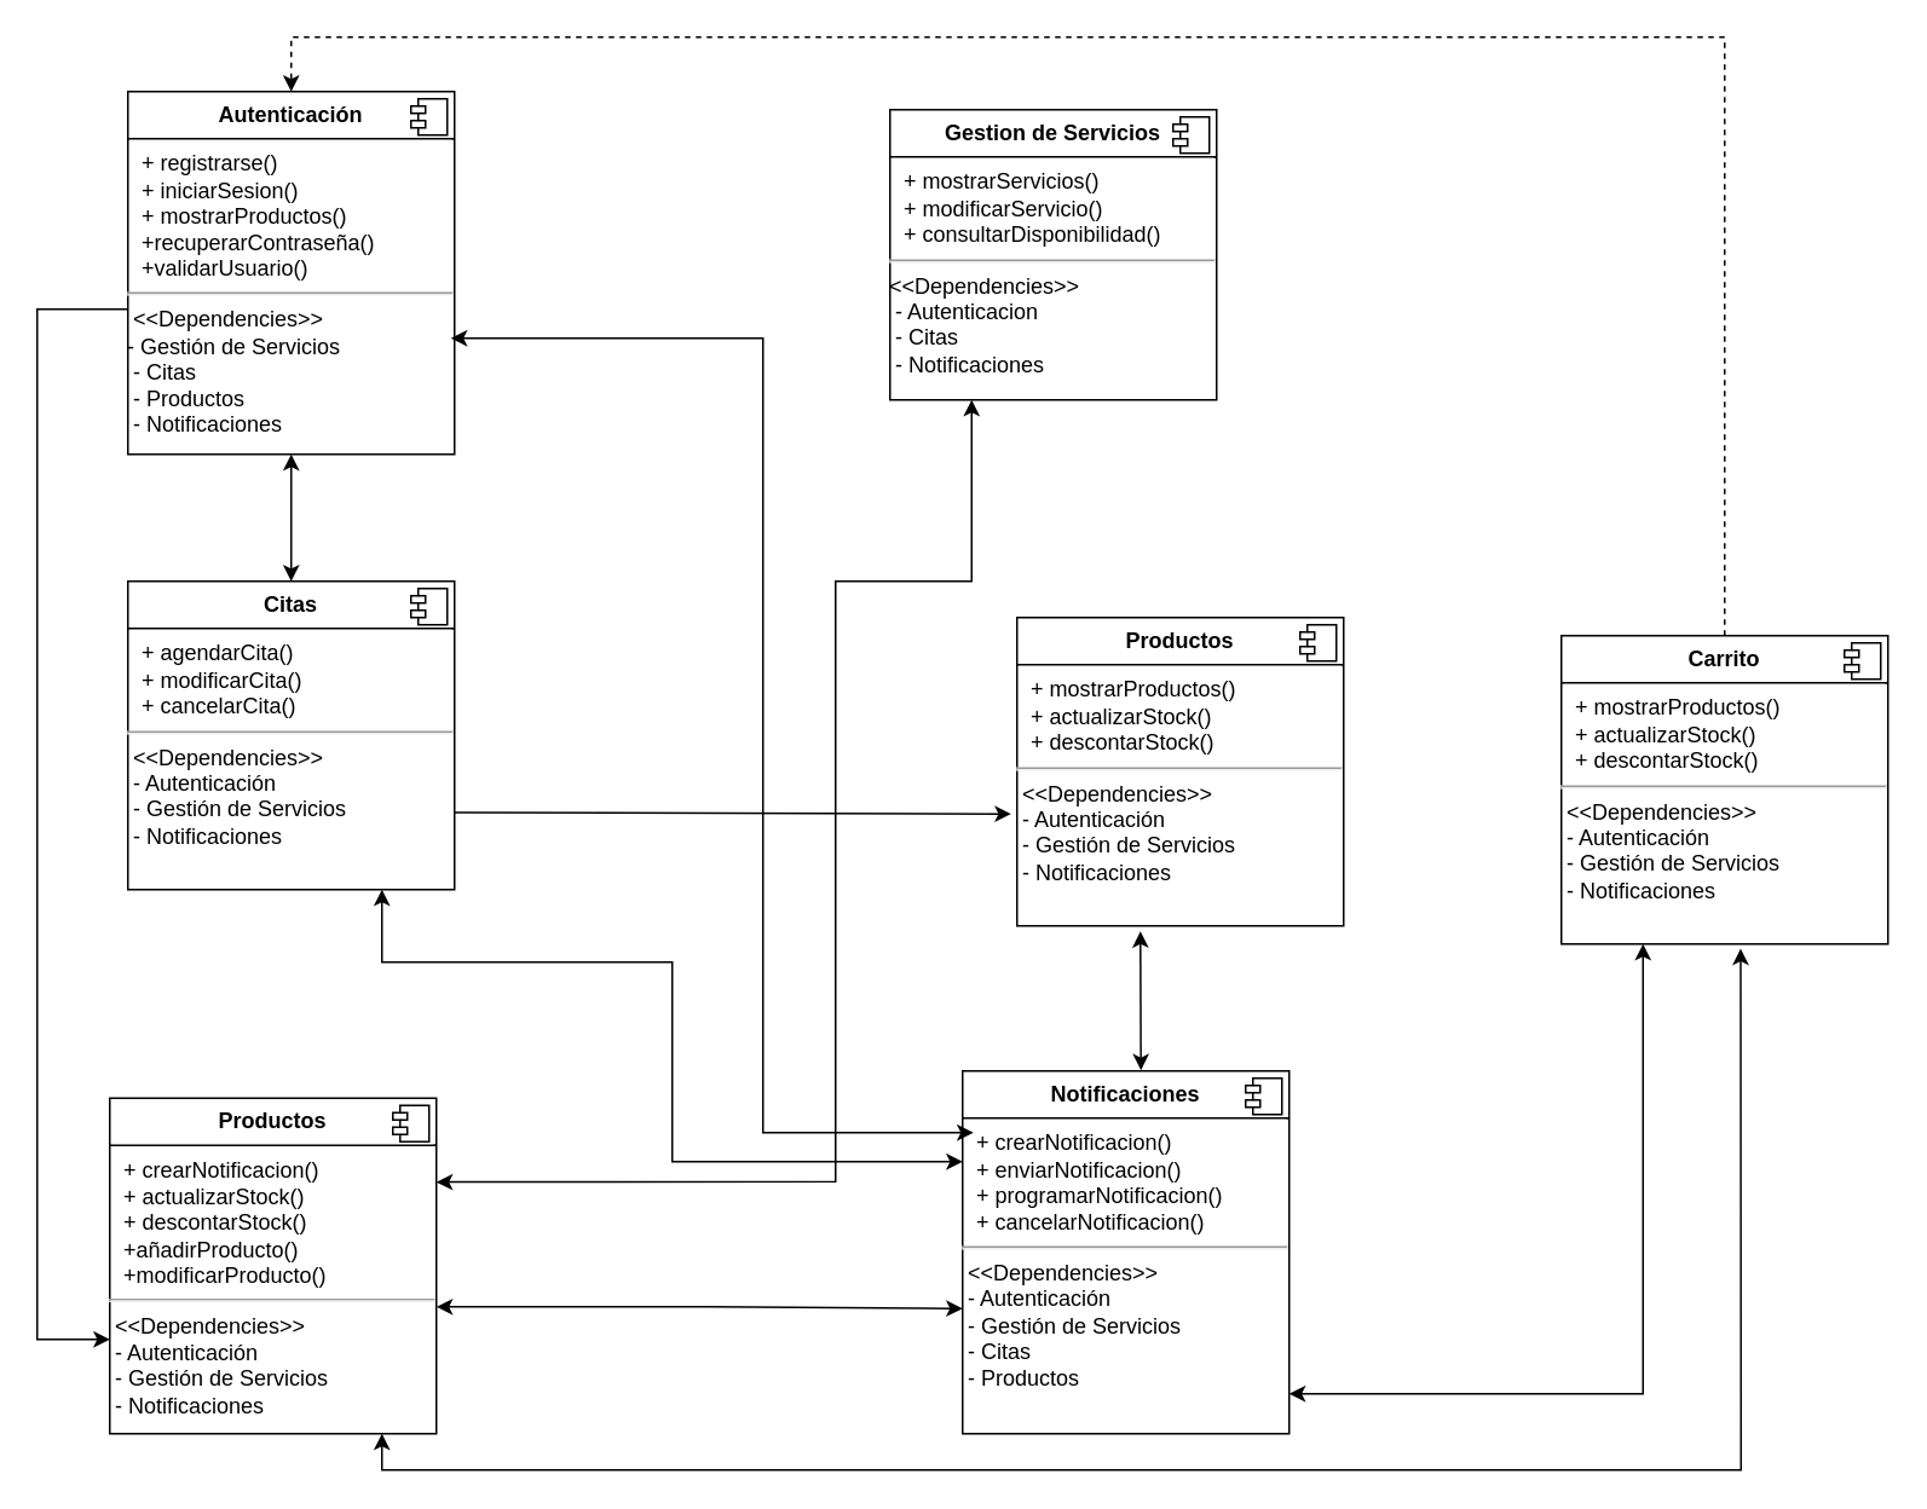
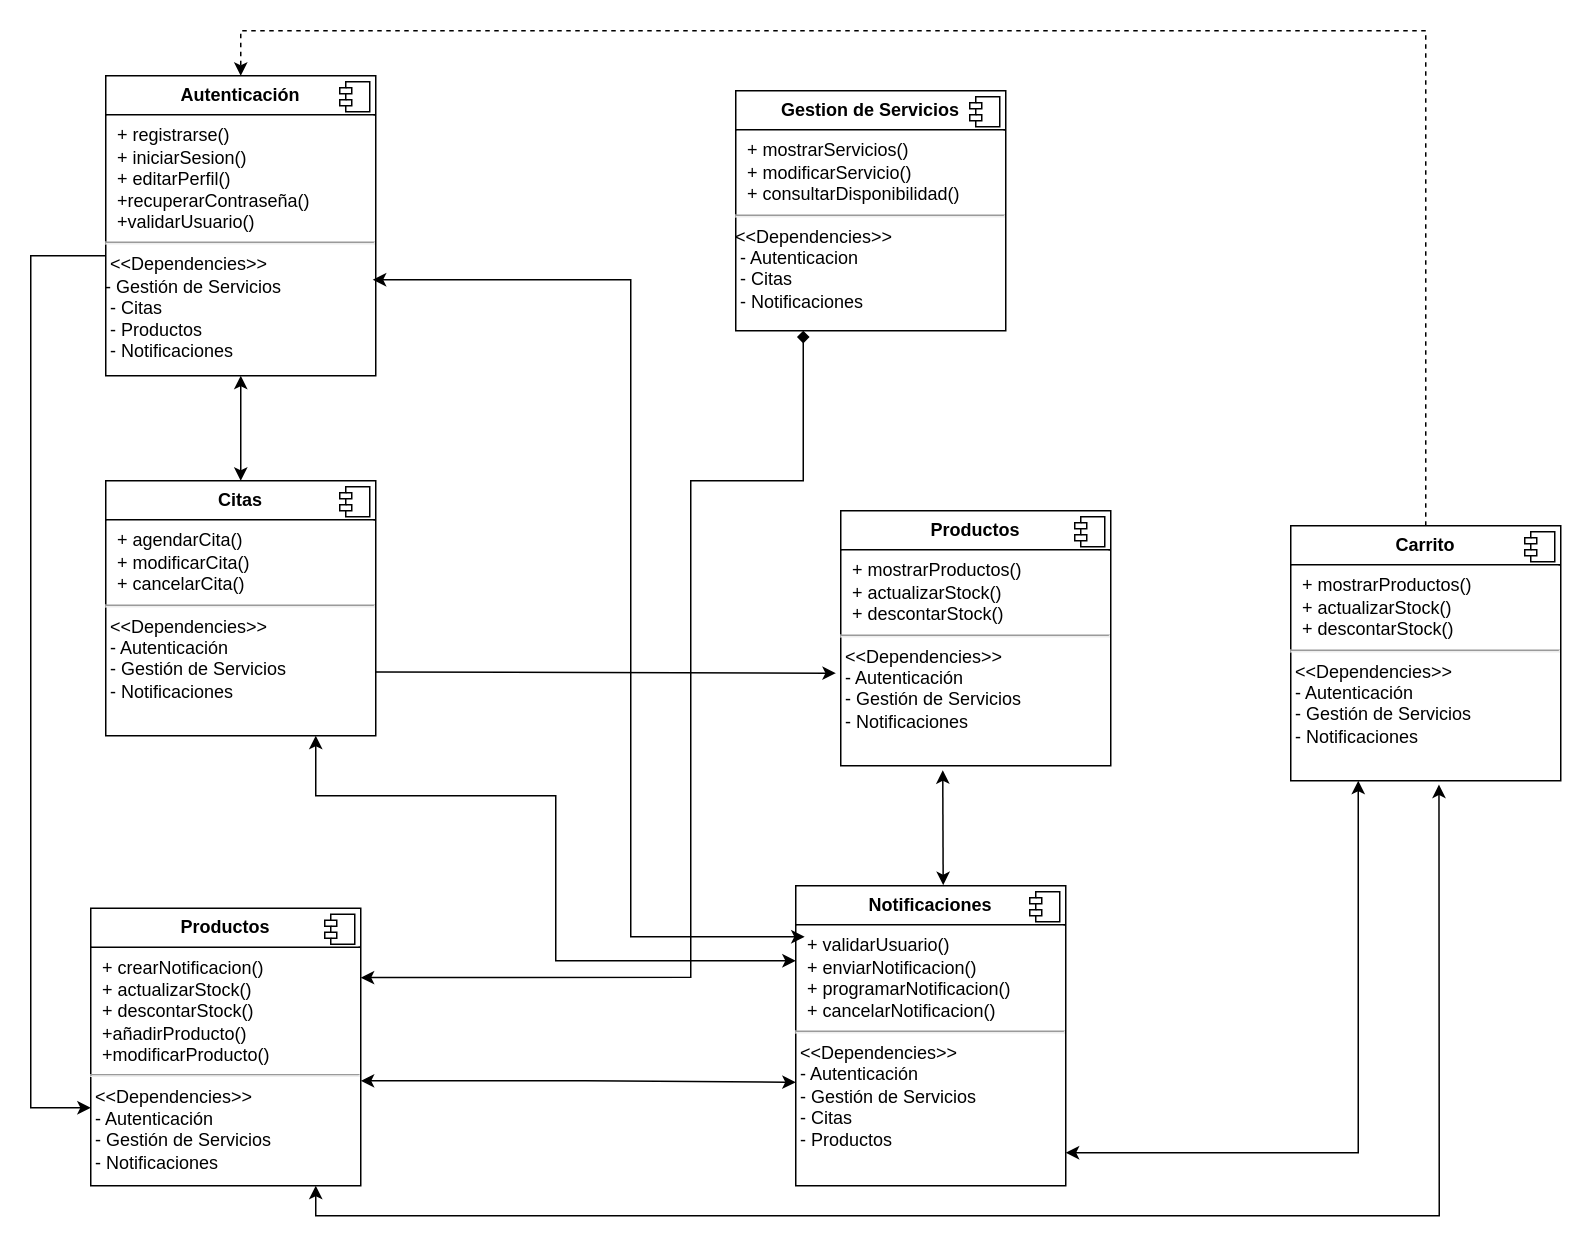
- <mxCell id="2" value="&lt;p style=&quot;margin:0px;margin-top:6px;text-align:center;&quot;&gt;&lt;b&gt;Autenticación&lt;/b&gt;&lt;/p&gt;&lt;hr size=&quot;1&quot; style=&quot;border-style:solid;&quot;&gt;&lt;p style=&quot;margin:0px;margin-left:8px;&quot;&gt;+&amp;nbsp;&lt;span style=&quot;background-color: initial;&quot;&gt;registrarse()&lt;/span&gt;&lt;/p&gt;&lt;p style=&quot;margin:0px;margin-left:8px;&quot;&gt;&lt;span style=&quot;background-color: initial;&quot;&gt;+ iniciarSesion()&lt;/span&gt;&lt;/p&gt;&lt;p style=&quot;margin:0px;margin-left:8px;&quot;&gt;&lt;span style=&quot;background-color: initial;&quot;&gt;+ mostrarProductos()&lt;/span&gt;&lt;/p&gt;&lt;p style=&quot;margin:0px;margin-left:8px;&quot;&gt;+recuperarContraseña()&lt;/p&gt;&lt;p style=&quot;margin:0px;margin-left:8px;&quot;&gt;+validarUsuario()&lt;/p&gt;&lt;hr&gt;&amp;nbsp;&amp;lt;&amp;lt;Dependencies&amp;gt;&amp;gt;&lt;div&gt;- Gestión de Servicios&lt;div&gt;&amp;nbsp;- Citas&lt;/div&gt;&lt;div&gt;&amp;nbsp;- Productos&lt;/div&gt;&lt;div&gt;&amp;nbsp;- Notificaciones&amp;nbsp;&lt;/div&gt;&lt;/div&gt;" style="align=left;overflow=fill;html=1;dropTarget=0;whiteSpace=wrap;" vertex="1" parent="1"><mxGeometry x="70" y="50" width="180" height="200" as="geometry" /></mxCell>
+ <mxCell id="2" value="&lt;p style=&quot;margin:0px;margin-top:6px;text-align:center;&quot;&gt;&lt;b&gt;Autenticación&lt;/b&gt;&lt;/p&gt;&lt;hr size=&quot;1&quot; style=&quot;border-style:solid;&quot;&gt;&lt;p style=&quot;margin:0px;margin-left:8px;&quot;&gt;+&amp;nbsp;&lt;span style=&quot;background-color: initial;&quot;&gt;registrarse()&lt;/span&gt;&lt;/p&gt;&lt;p style=&quot;margin:0px;margin-left:8px;&quot;&gt;&lt;span style=&quot;background-color: initial;&quot;&gt;+ iniciarSesion()&lt;/span&gt;&lt;/p&gt;&lt;p style=&quot;margin:0px;margin-left:8px;&quot;&gt;&lt;span style=&quot;background-color: initial;&quot;&gt;+ editarPerfil()&lt;/span&gt;&lt;/p&gt;&lt;p style=&quot;margin:0px;margin-left:8px;&quot;&gt;+recuperarContraseña()&lt;/p&gt;&lt;p style=&quot;margin:0px;margin-left:8px;&quot;&gt;+validarUsuario()&lt;/p&gt;&lt;hr&gt;&amp;nbsp;&amp;lt;&amp;lt;Dependencies&amp;gt;&amp;gt;&lt;div&gt;- Gestión de Servicios&lt;div&gt;&amp;nbsp;- Citas&lt;/div&gt;&lt;div&gt;&amp;nbsp;- Productos&lt;/div&gt;&lt;div&gt;&amp;nbsp;- Notificaciones&amp;nbsp;&lt;/div&gt;&lt;/div&gt;" style="align=left;overflow=fill;html=1;dropTarget=0;whiteSpace=wrap;" vertex="1" parent="1"><mxGeometry x="70" y="50" width="180" height="200" as="geometry" /></mxCell>
- <mxCell id="22" value="" style="endArrow=classic;startArrow=classic;html=1;rounded=0;exitX=1;exitY=0.25;exitDx=0;exitDy=0;entryX=0.25;entryY=1;entryDx=0;entryDy=0;" edge="1" parent="1" source="6" target="10"><mxGeometry width="50" height="50" relative="1" as="geometry"><mxPoint x="440" y="530" as="sourcePoint" /><mxPoint x="490" y="480" as="targetPoint" /><Array as="points"><mxPoint x="460" y="651" /><mxPoint x="460" y="320" /><mxPoint x="535" y="320" /></Array></mxGeometry></mxCell>
+ <mxCell id="22" value="" style="endArrow=diamond;startArrow=classic;html=1;rounded=0;exitX=1;exitY=0.25;exitDx=0;exitDy=0;entryX=0.25;entryY=1;entryDx=0;entryDy=0;" edge="1" parent="1" source="6" target="10"><mxGeometry width="50" height="50" relative="1" as="geometry"><mxPoint x="440" y="530" as="sourcePoint" /><mxPoint x="490" y="480" as="targetPoint" /><Array as="points"><mxPoint x="460" y="651" /><mxPoint x="460" y="320" /><mxPoint x="535" y="320" /></Array></mxGeometry></mxCell>
- <mxCell id="4" value="&lt;p style=&quot;margin:0px;margin-top:6px;text-align:center;&quot;&gt;&lt;b&gt;Notificaciones&lt;/b&gt;&lt;/p&gt;&lt;hr size=&quot;1&quot; style=&quot;border-style:solid;&quot;&gt;&lt;p style=&quot;margin:0px;margin-left:8px;&quot;&gt;+&amp;nbsp;&lt;span style=&quot;background-color: initial;&quot;&gt;crearNotificacion()&lt;/span&gt;&lt;/p&gt;&lt;p style=&quot;margin:0px;margin-left:8px;&quot;&gt;&lt;span style=&quot;background-color: initial;&quot;&gt;+ enviarNotificacion()&lt;/span&gt;&lt;/p&gt;&lt;p style=&quot;margin:0px;margin-left:8px;&quot;&gt;&lt;span style=&quot;background-color: initial;&quot;&gt;+ programarNotificacion()&lt;/span&gt;&lt;/p&gt;&lt;p style=&quot;margin:0px;margin-left:8px;&quot;&gt;&lt;span style=&quot;background-color: initial;&quot;&gt;+ cancelarNotificacion()&amp;nbsp;&lt;/span&gt;&lt;/p&gt;&lt;hr&gt;&amp;nbsp;&amp;lt;&amp;lt;Dependencies&amp;gt;&amp;gt;&lt;div&gt;&amp;nbsp;- Autenticación&lt;/div&gt;&lt;div&gt;&amp;nbsp;- Gestión de Servicios&lt;/div&gt;&lt;div&gt;&amp;nbsp;- Citas&amp;nbsp;&lt;br&gt;&amp;nbsp;- Productos&lt;/div&gt;" style="align=left;overflow=fill;html=1;dropTarget=0;whiteSpace=wrap;" vertex="1" parent="1"><mxGeometry x="530" y="590" width="180" height="200" as="geometry" /></mxCell>
+ <mxCell id="4" value="&lt;p style=&quot;margin:0px;margin-top:6px;text-align:center;&quot;&gt;&lt;b&gt;Notificaciones&lt;/b&gt;&lt;/p&gt;&lt;hr size=&quot;1&quot; style=&quot;border-style:solid;&quot;&gt;&lt;p style=&quot;margin:0px;margin-left:8px;&quot;&gt;+&amp;nbsp;&lt;span style=&quot;background-color: initial;&quot;&gt;validarUsuario()&lt;/span&gt;&lt;/p&gt;&lt;p style=&quot;margin:0px;margin-left:8px;&quot;&gt;&lt;span style=&quot;background-color: initial;&quot;&gt;+ enviarNotificacion()&lt;/span&gt;&lt;/p&gt;&lt;p style=&quot;margin:0px;margin-left:8px;&quot;&gt;&lt;span style=&quot;background-color: initial;&quot;&gt;+ programarNotificacion()&lt;/span&gt;&lt;/p&gt;&lt;p style=&quot;margin:0px;margin-left:8px;&quot;&gt;&lt;span style=&quot;background-color: initial;&quot;&gt;+ cancelarNotificacion()&amp;nbsp;&lt;/span&gt;&lt;/p&gt;&lt;hr&gt;&amp;nbsp;&amp;lt;&amp;lt;Dependencies&amp;gt;&amp;gt;&lt;div&gt;&amp;nbsp;- Autenticación&lt;/div&gt;&lt;div&gt;&amp;nbsp;- Gestión de Servicios&lt;/div&gt;&lt;div&gt;&amp;nbsp;- Citas&amp;nbsp;&lt;br&gt;&amp;nbsp;- Productos&lt;/div&gt;" style="align=left;overflow=fill;html=1;dropTarget=0;whiteSpace=wrap;" vertex="1" parent="1"><mxGeometry x="530" y="590" width="180" height="200" as="geometry" /></mxCell>
